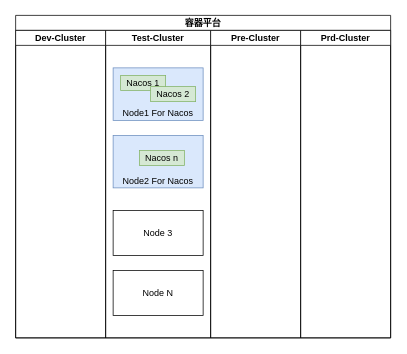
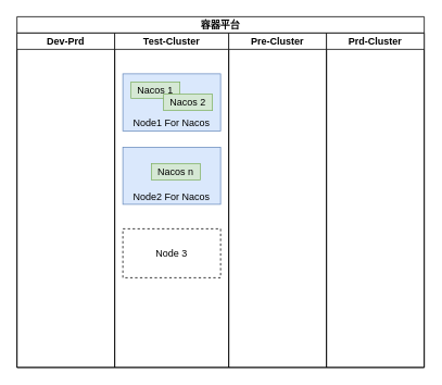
- <mxCell id="3" value="Dev-Cluster" style="swimlane;startSize=20;" vertex="1" parent="2"><mxGeometry y="20" width="120" height="410" as="geometry" /></mxCell>
+ <mxCell id="3" value="Dev-Prd" style="swimlane;startSize=20;" vertex="1" parent="2"><mxGeometry y="20" width="120" height="410" as="geometry" /></mxCell>
- <mxCell id="10" value="Node 3" style="rounded=0;whiteSpace=wrap;html=1;fontColor=#000000;" vertex="1" parent="4"><mxGeometry x="10" y="240" width="120" height="60" as="geometry" /></mxCell>
+ <mxCell id="10" value="Node 3" style="rounded=0;whiteSpace=wrap;html=1;fontColor=#000000;dashed=1;" vertex="1" parent="4"><mxGeometry x="10" y="240" width="120" height="60" as="geometry" /></mxCell>
- <mxCell id="11" value="Node N" style="rounded=0;whiteSpace=wrap;html=1;fontColor=#000000;" vertex="1" parent="4"><mxGeometry x="10" y="320" width="120" height="60" as="geometry" /></mxCell>
